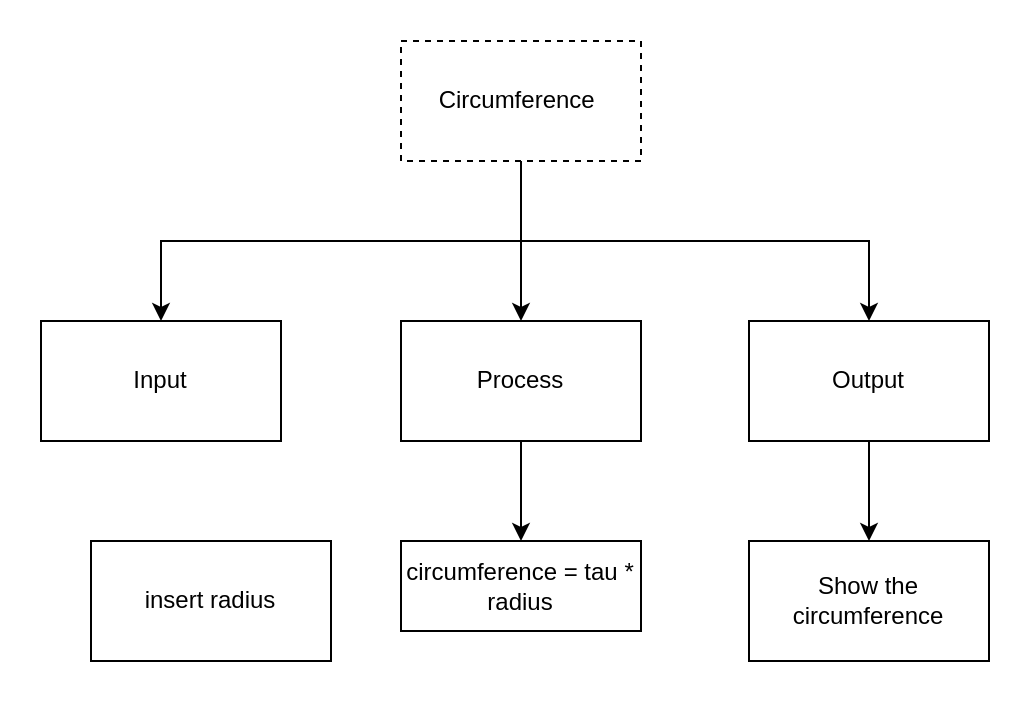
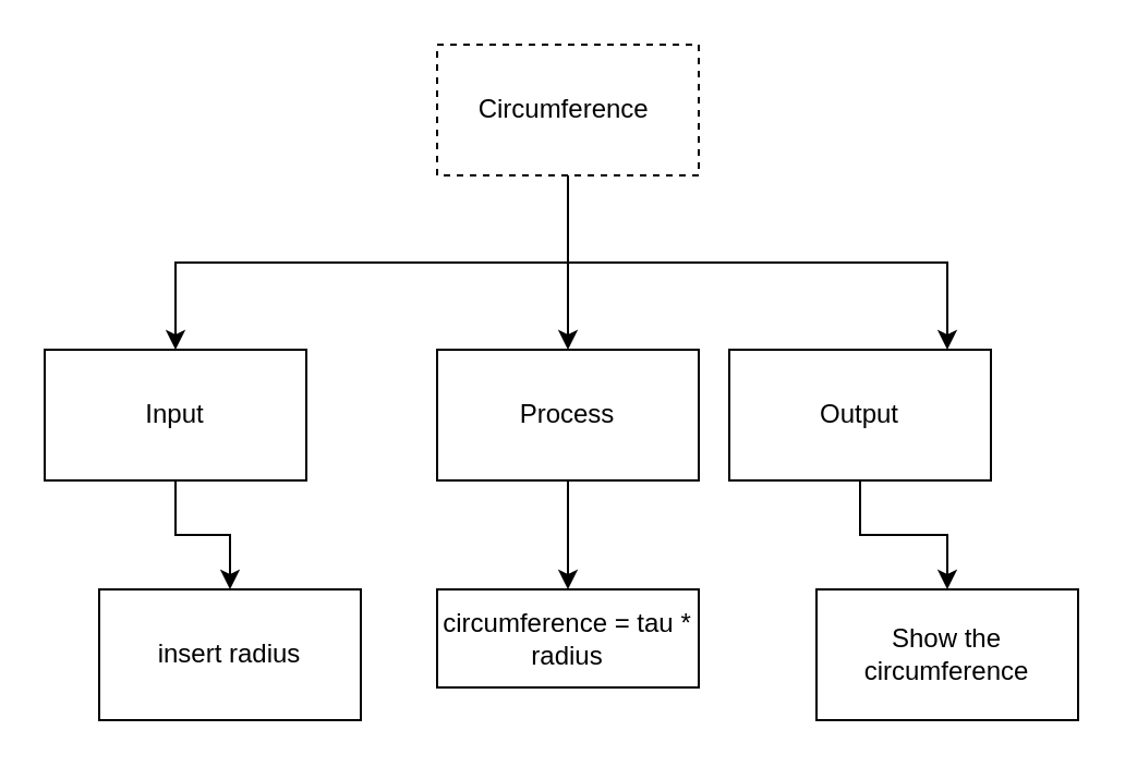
- <mxCell id="11" value="Output" style="rounded=0;whiteSpace=wrap;html=1;" vertex="1" parent="1"><mxGeometry x="374" y="160" width="120" height="60" as="geometry" /></mxCell>
+ <mxCell id="11" value="Output" style="rounded=0;whiteSpace=wrap;html=1;" vertex="1" parent="1"><mxGeometry x="334" y="160" width="120" height="60" as="geometry" /></mxCell>
+ <mxCell id="8" style="edgeStyle=orthogonalEdgeStyle;rounded=0;jumpStyle=none;html=1;" edge="1" parent="1" source="9" target="12"><mxGeometry relative="1" as="geometry" /></mxCell>
